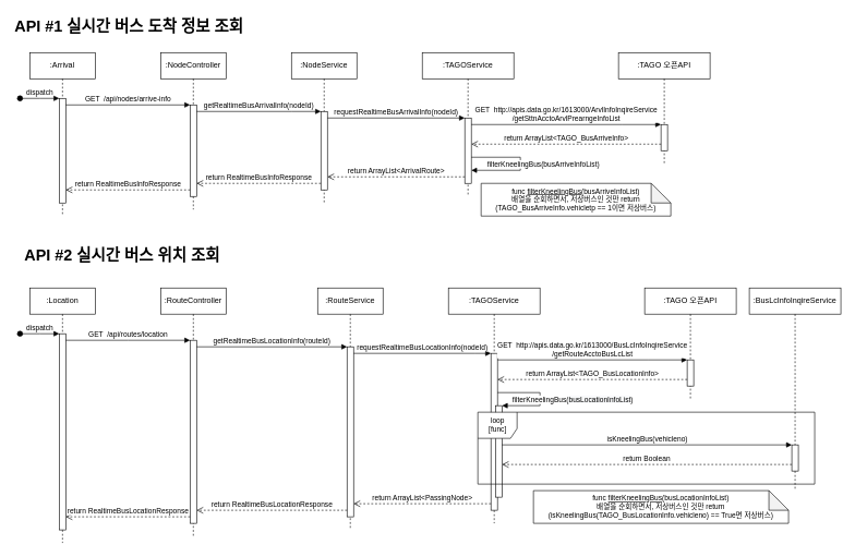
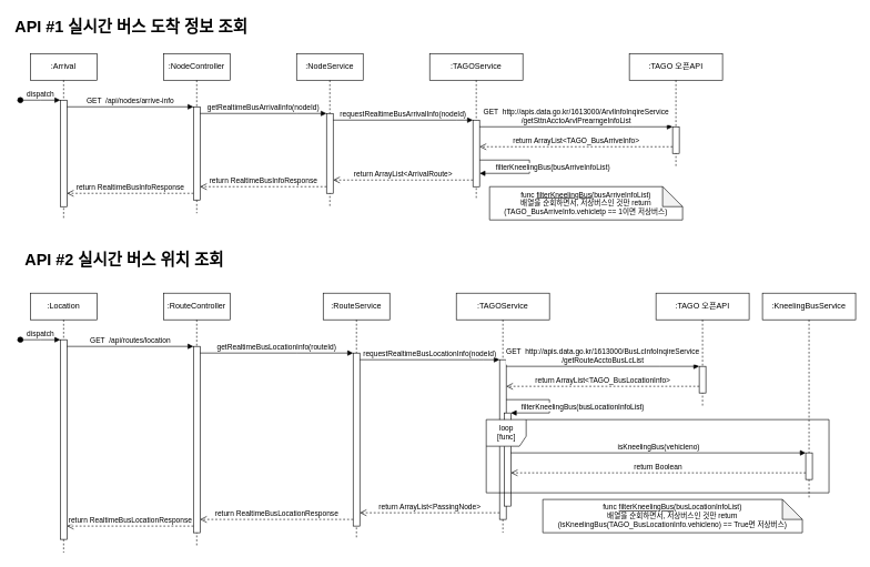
- <mxCell id="46" value=":BusLcInfoInqireService" style="shape=umlLifeline;perimeter=lifelinePerimeter;whiteSpace=wrap;html=1;container=0;dropTarget=0;collapsible=0;recursiveResize=0;outlineConnect=0;portConstraint=eastwest;newEdgeStyle={&quot;edgeStyle&quot;:&quot;elbowEdgeStyle&quot;,&quot;elbow&quot;:&quot;vertical&quot;,&quot;curved&quot;:0,&quot;rounded&quot;:0};" vertex="1" parent="1"><mxGeometry x="1145" y="440" width="140" height="310" as="geometry" /></mxCell>
+ <mxCell id="46" value=":KneelingBusService" style="shape=umlLifeline;perimeter=lifelinePerimeter;whiteSpace=wrap;html=1;container=0;dropTarget=0;collapsible=0;recursiveResize=0;outlineConnect=0;portConstraint=eastwest;newEdgeStyle={&quot;edgeStyle&quot;:&quot;elbowEdgeStyle&quot;,&quot;elbow&quot;:&quot;vertical&quot;,&quot;curved&quot;:0,&quot;rounded&quot;:0};" vertex="1" parent="1"><mxGeometry x="1145" y="440" width="140" height="310" as="geometry" /></mxCell>
